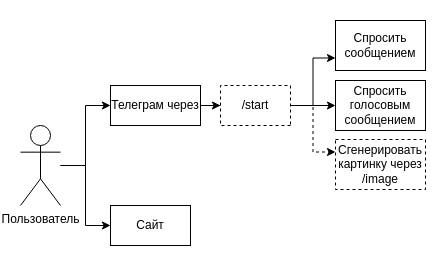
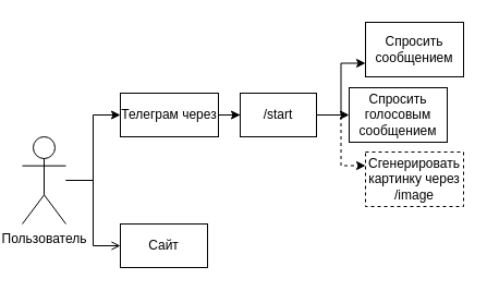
- <mxCell id="11" value="/start" style="rounded=0;whiteSpace=wrap;html=1;direction=west;dashed=1;" vertex="1" parent="1"><mxGeometry x="220" y="85" width="70" height="40" as="geometry" /></mxCell>
+ <mxCell id="11" value="/start" style="rounded=0;whiteSpace=wrap;html=1;direction=west;" vertex="1" parent="1"><mxGeometry x="220" y="85" width="70" height="40" as="geometry" /></mxCell>
- <mxCell id="12" value="Спросить голосовым сообщением" style="rounded=0;whiteSpace=wrap;html=1;" vertex="1" parent="1"><mxGeometry x="335" y="80" width="90" height="50" as="geometry" /></mxCell>
+ <mxCell id="12" value="Спросить голосовым сообщением" style="rounded=0;whiteSpace=wrap;html=1;" vertex="1" parent="1"><mxGeometry x="320" y="80" width="90" height="50" as="geometry" /></mxCell>
- <mxCell id="2" style="edgeStyle=orthogonalEdgeStyle;rounded=0;orthogonalLoop=1;jettySize=auto;html=1;" parent="1" source="4" target="7" edge="1"><mxGeometry relative="1" as="geometry" /></mxCell>
+ <mxCell id="2" style="edgeStyle=orthogonalEdgeStyle;rounded=0;orthogonalLoop=1;jettySize=auto;html=1;endArrow=open;" parent="1" source="4" target="7" edge="1"><mxGeometry relative="1" as="geometry" /></mxCell>
